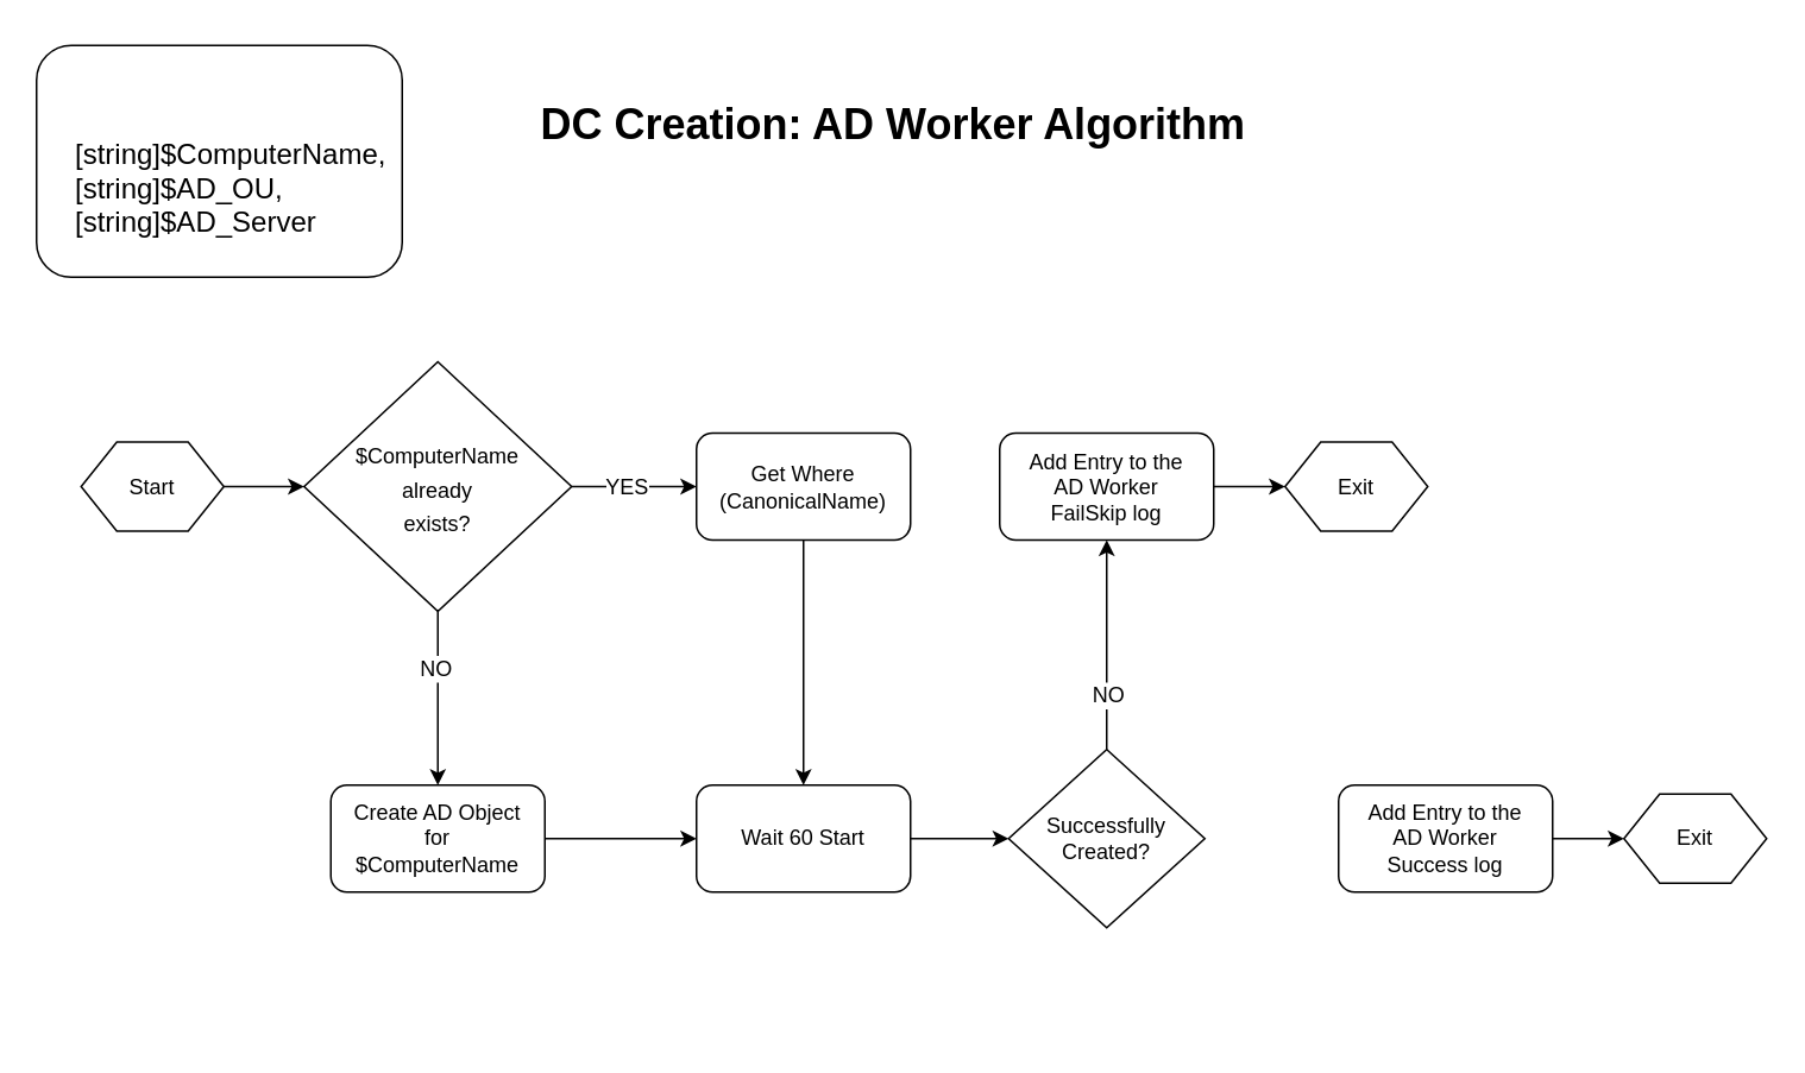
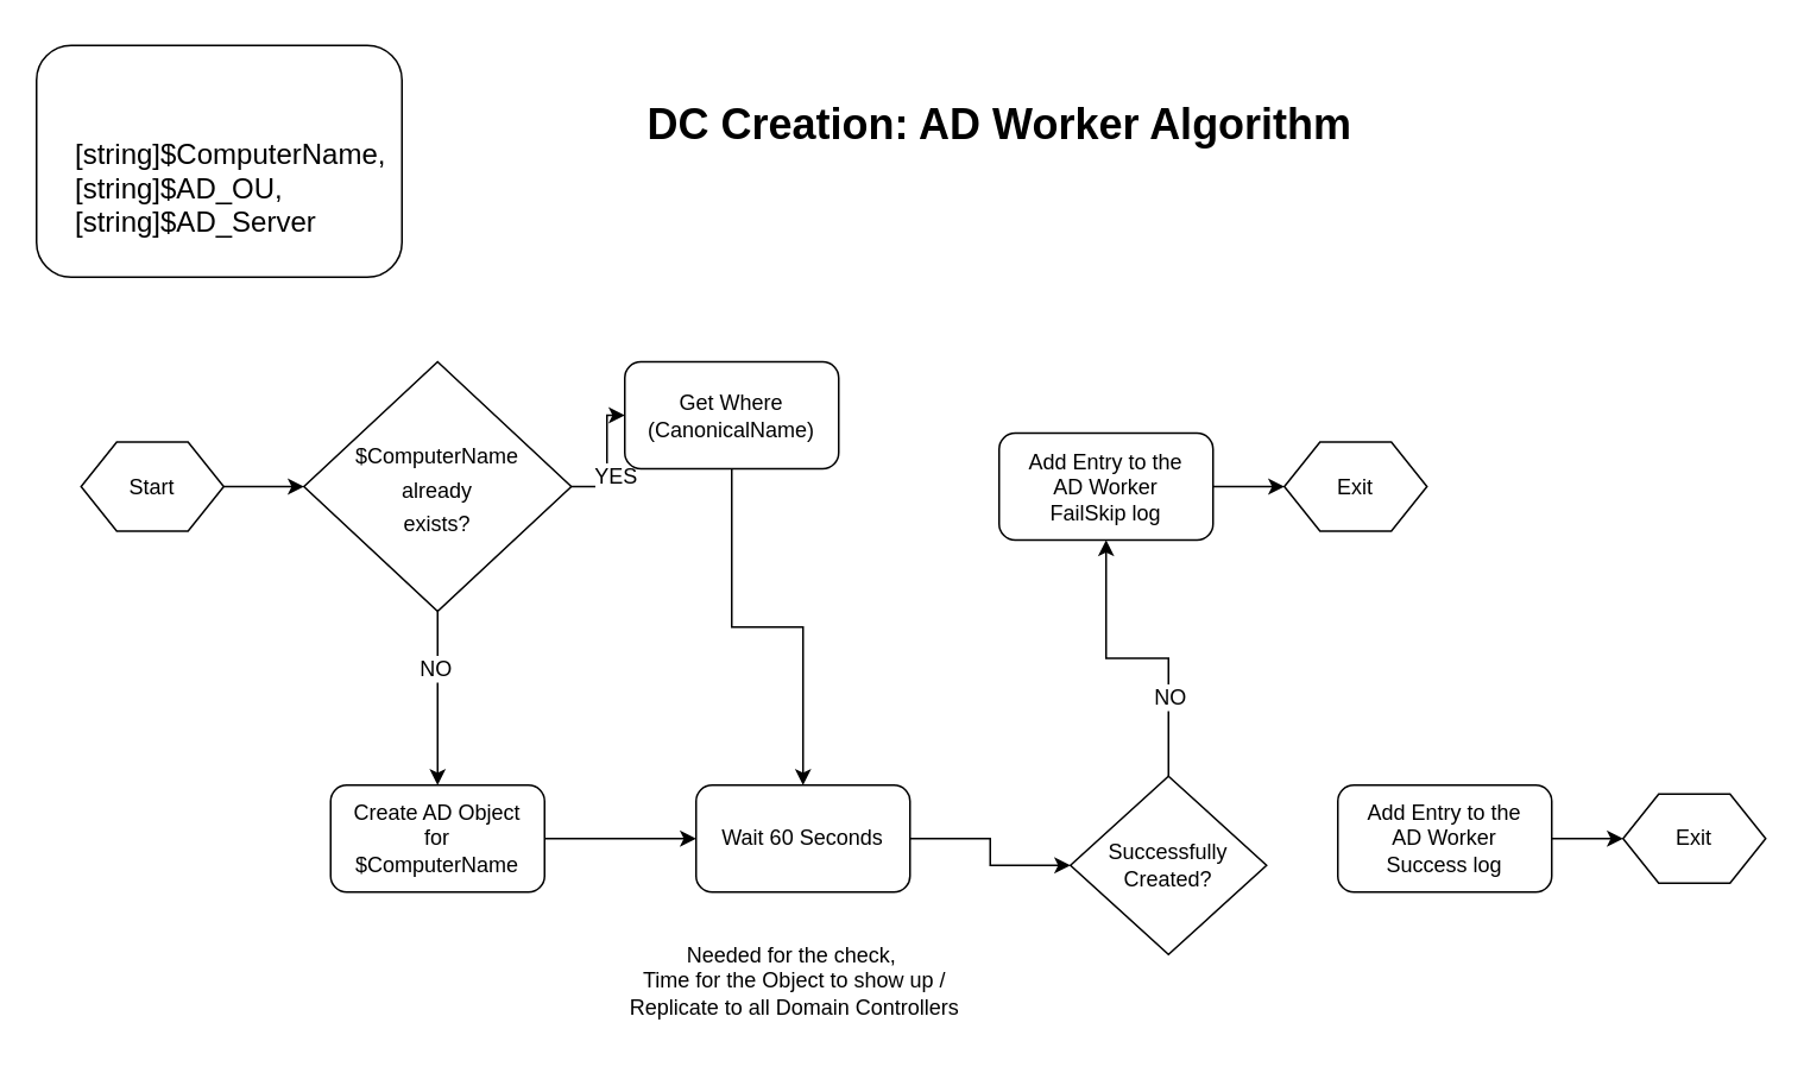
- <mxCell id="2" value="&lt;font style=&quot;font-size: 24px;&quot;&gt;&lt;b&gt;DC Creation: AD Worker Algorithm&lt;/b&gt;&lt;/font&gt;" style="text;html=1;align=center;verticalAlign=middle;resizable=0;points=[];autosize=1;strokeColor=none;fillColor=none;fontSize=16;" parent="1" vertex="1"><mxGeometry x="290" y="50" width="420" height="40" as="geometry" /></mxCell>
+ <mxCell id="2" value="&lt;font style=&quot;font-size: 24px;&quot;&gt;&lt;b&gt;DC Creation: AD Worker Algorithm&lt;/b&gt;&lt;/font&gt;" style="text;html=1;align=center;verticalAlign=middle;resizable=0;points=[];autosize=1;strokeColor=none;fillColor=none;fontSize=16;" parent="1" vertex="1"><mxGeometry x="350" y="50" width="420" height="40" as="geometry" /></mxCell>
- <mxCell id="14" value="Get Where&lt;br&gt;(CanonicalName)" style="rounded=1;whiteSpace=wrap;html=1;strokeColor=#000000;strokeWidth=1;fontSize=12;fontColor=#000000;fillColor=default;" vertex="1" parent="1"><mxGeometry x="390" y="242.5" width="120" height="60" as="geometry" /></mxCell>
+ <mxCell id="14" value="Get Where&lt;br&gt;(CanonicalName)" style="rounded=1;whiteSpace=wrap;html=1;strokeColor=#000000;strokeWidth=1;fontSize=12;fontColor=#000000;fillColor=default;" vertex="1" parent="1"><mxGeometry x="350" y="202.5" width="120" height="60" as="geometry" /></mxCell>
- <mxCell id="21" value="Wait 60 Start" style="rounded=1;whiteSpace=wrap;html=1;strokeColor=#000000;strokeWidth=1;fontSize=12;fontColor=#000000;fillColor=default;" vertex="1" parent="1"><mxGeometry x="390" y="440" width="120" height="60" as="geometry" /></mxCell>
+ <mxCell id="21" value="Wait 60 Seconds" style="rounded=1;whiteSpace=wrap;html=1;strokeColor=#000000;strokeWidth=1;fontSize=12;fontColor=#000000;fillColor=default;" vertex="1" parent="1"><mxGeometry x="390" y="440" width="120" height="60" as="geometry" /></mxCell>
- <mxCell id="24" value="Successfully&lt;br&gt;Created?" style="rhombus;whiteSpace=wrap;html=1;strokeColor=#000000;strokeWidth=1;fontSize=12;fontColor=#000000;fillColor=default;" vertex="1" parent="1"><mxGeometry x="565" y="420" width="110" height="100" as="geometry" /></mxCell>
+ <mxCell id="24" value="Successfully&lt;br&gt;Created?" style="rhombus;whiteSpace=wrap;html=1;strokeColor=#000000;strokeWidth=1;fontSize=12;fontColor=#000000;fillColor=default;" vertex="1" parent="1"><mxGeometry x="600" y="435" width="110" height="100" as="geometry" /></mxCell>
+ <mxCell id="28" value="Needed for the check,&amp;nbsp;&lt;br&gt;Time for the Object to show up /&lt;br&gt;Replicate to all Domain Controllers" style="text;html=1;align=center;verticalAlign=middle;resizable=0;points=[];autosize=1;strokeColor=none;fillColor=none;fontSize=12;fontColor=#000000;" vertex="1" parent="1"><mxGeometry x="340" y="520" width="210" height="60" as="geometry" /></mxCell>
